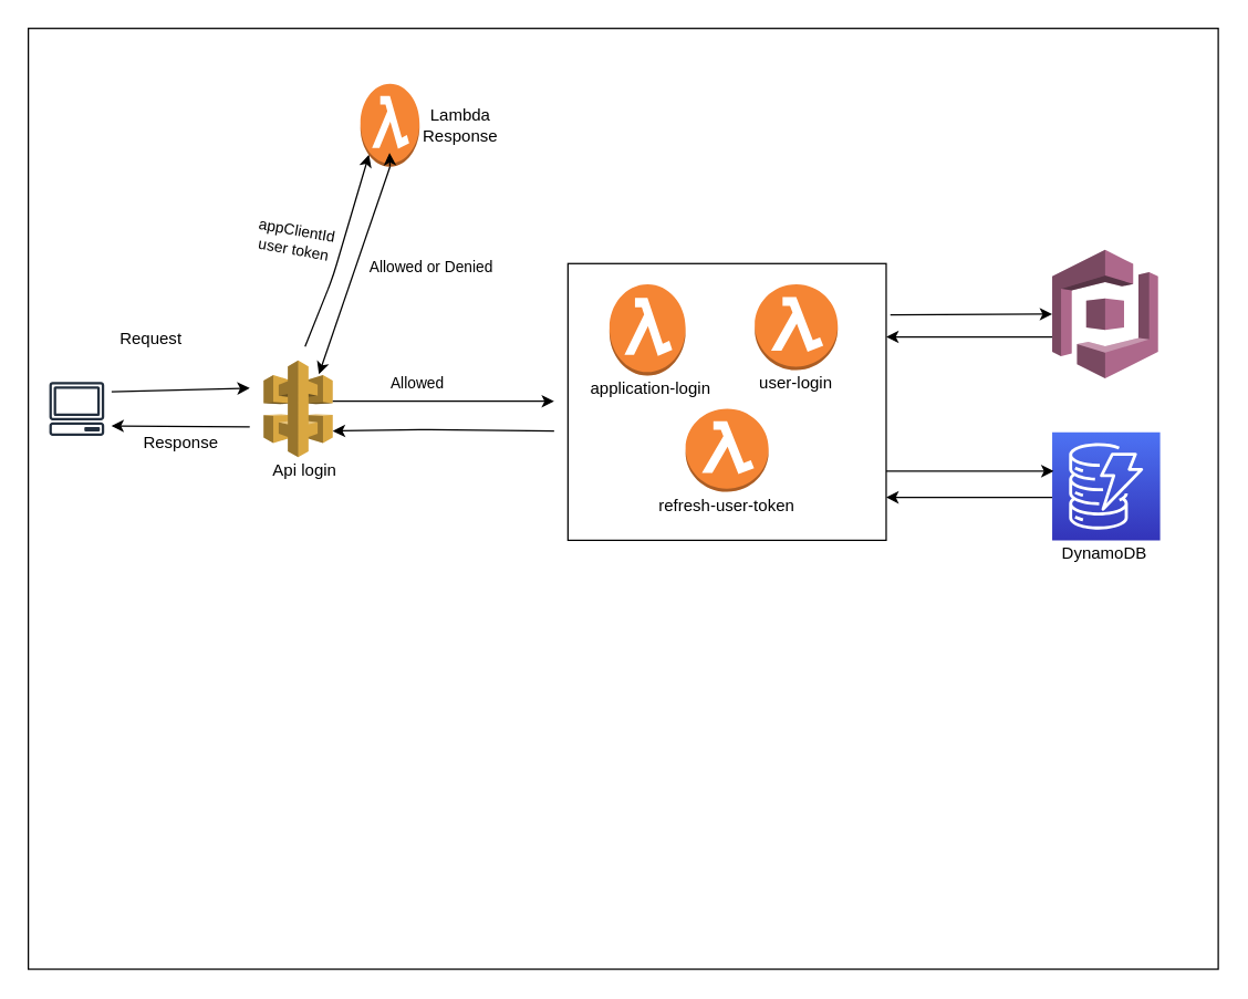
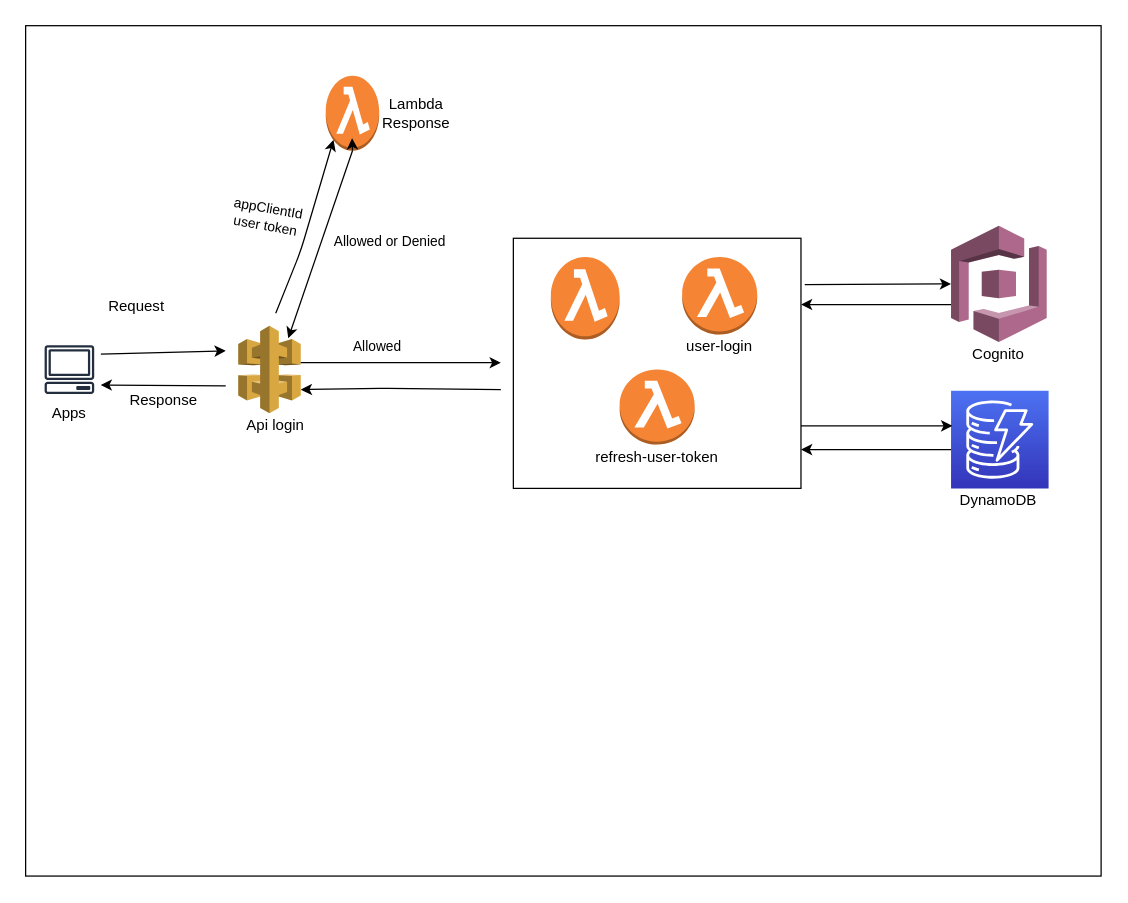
- <mxCell id="22" value="application-login" style="text;html=1;strokeColor=none;fillColor=none;align=center;verticalAlign=middle;whiteSpace=wrap;rounded=0;" parent="20" vertex="1"><mxGeometry y="66" width="90" height="20" as="geometry" /></mxCell>
+ <mxCell id="38" value="Cognito" style="text;html=1;strokeColor=none;fillColor=none;align=center;verticalAlign=middle;whiteSpace=wrap;rounded=0;" parent="34" vertex="1"><mxGeometry x="135.25" y="93" width="40" height="20" as="geometry" /></mxCell>
+ <mxCell id="45" value="Apps" style="text;html=1;strokeColor=none;fillColor=none;align=center;verticalAlign=middle;whiteSpace=wrap;rounded=0;" parent="43" vertex="1"><mxGeometry x="5" y="50" width="40" height="20" as="geometry" /></mxCell>
